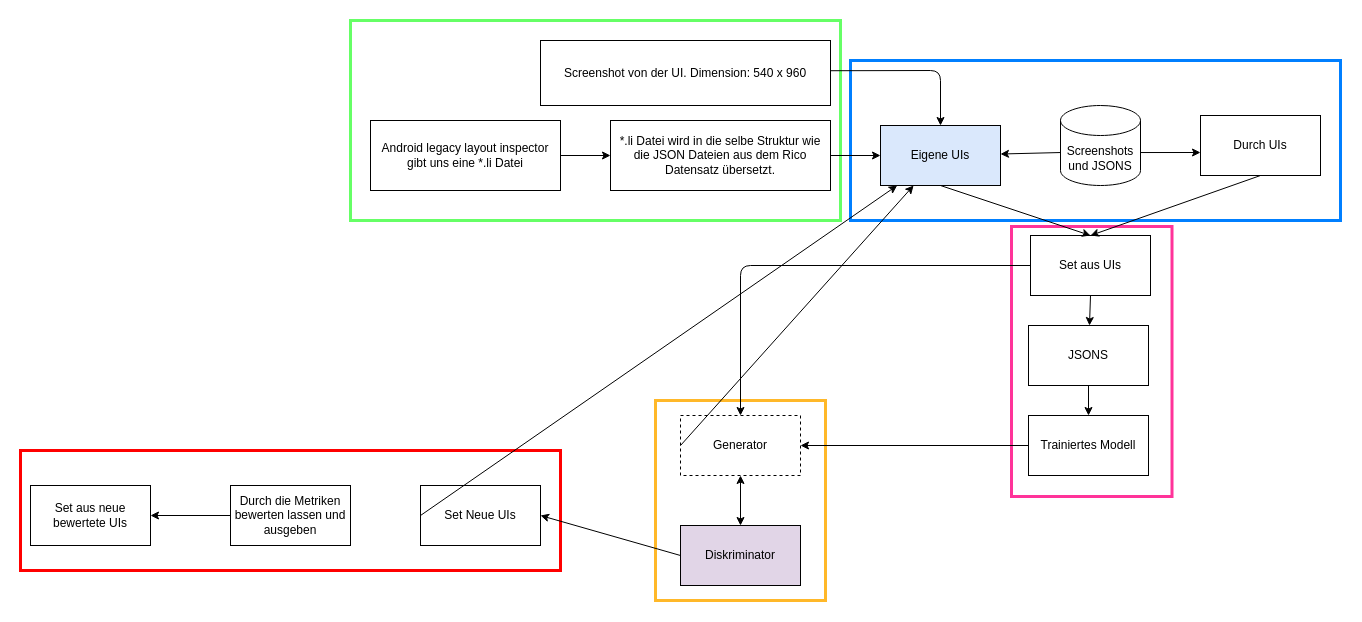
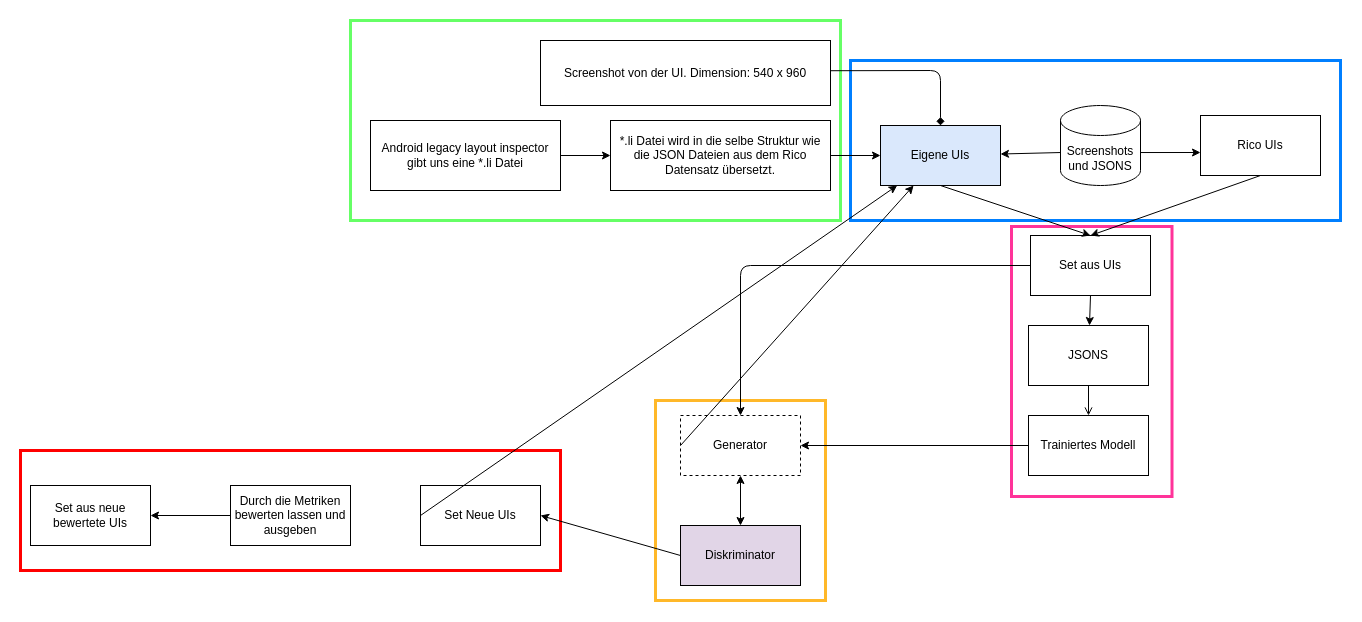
- <mxCell id="22" value="" style="endArrow=classic;html=1;exitX=1;exitY=0.465;exitDx=0;exitDy=0;entryX=0.5;entryY=0;entryDx=0;entryDy=0;exitPerimeter=0;" parent="1" source="21" target="8" edge="1"><mxGeometry width="50" height="50" relative="1" as="geometry"><mxPoint x="880" y="160" as="sourcePoint" /><mxPoint x="930" y="110" as="targetPoint" /><Array as="points"><mxPoint x="940" y="70" /></Array></mxGeometry></mxCell>
+ <mxCell id="22" value="" style="endArrow=diamond;html=1;exitX=1;exitY=0.465;exitDx=0;exitDy=0;entryX=0.5;entryY=0;entryDx=0;entryDy=0;exitPerimeter=0;" parent="1" source="21" target="8" edge="1"><mxGeometry width="50" height="50" relative="1" as="geometry"><mxPoint x="880" y="160" as="sourcePoint" /><mxPoint x="930" y="110" as="targetPoint" /><Array as="points"><mxPoint x="940" y="70" /></Array></mxGeometry></mxCell>
- <mxCell id="9" value="Durch UIs" style="rounded=0;whiteSpace=wrap;html=1;" parent="1" vertex="1"><mxGeometry x="1200" y="115" width="120" height="60" as="geometry" /></mxCell>
+ <mxCell id="9" value="Rico UIs" style="rounded=0;whiteSpace=wrap;html=1;" parent="1" vertex="1"><mxGeometry x="1200" y="115" width="120" height="60" as="geometry" /></mxCell>
- <mxCell id="24" value="" style="endArrow=classic;html=1;exitX=0.5;exitY=1;exitDx=0;exitDy=0;entryX=0.5;entryY=0;entryDx=0;entryDy=0;" parent="1" source="12" target="23" edge="1"><mxGeometry width="50" height="50" relative="1" as="geometry"><mxPoint x="968" y="305" as="sourcePoint" /><mxPoint x="1088" y="445" as="targetPoint" /></mxGeometry></mxCell>
+ <mxCell id="24" value="" style="endArrow=open;html=1;exitX=0.5;exitY=1;exitDx=0;exitDy=0;entryX=0.5;entryY=0;entryDx=0;entryDy=0;" parent="1" source="12" target="23" edge="1"><mxGeometry width="50" height="50" relative="1" as="geometry"><mxPoint x="968" y="305" as="sourcePoint" /><mxPoint x="1088" y="445" as="targetPoint" /></mxGeometry></mxCell>
